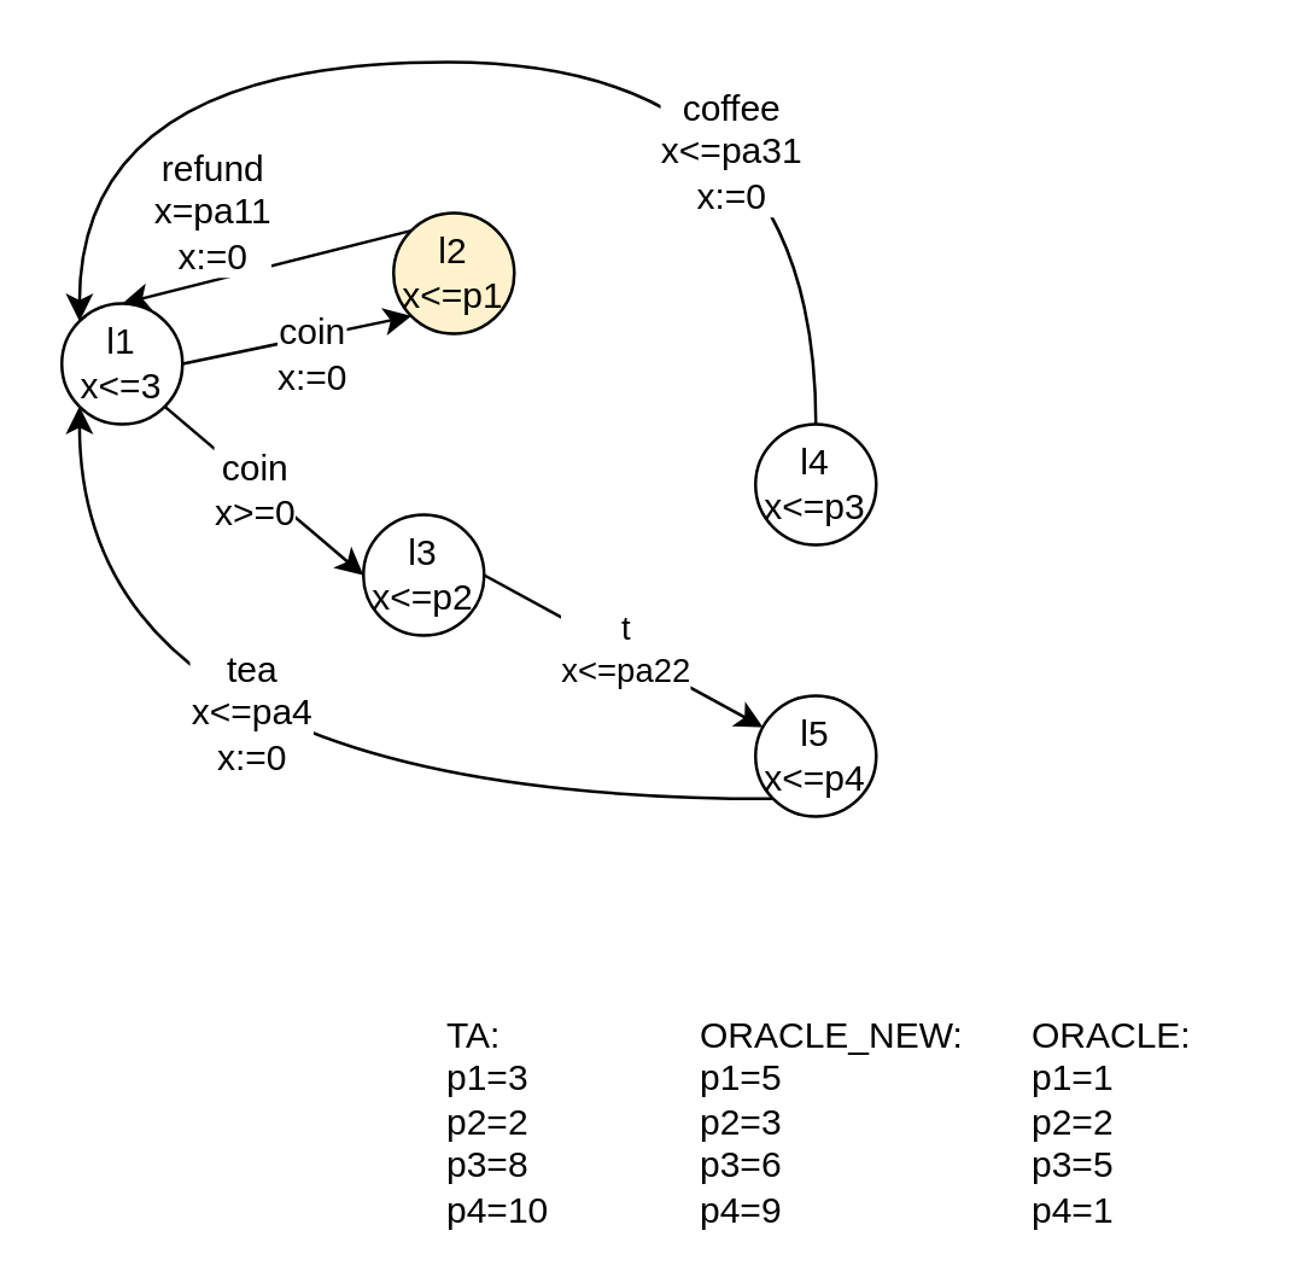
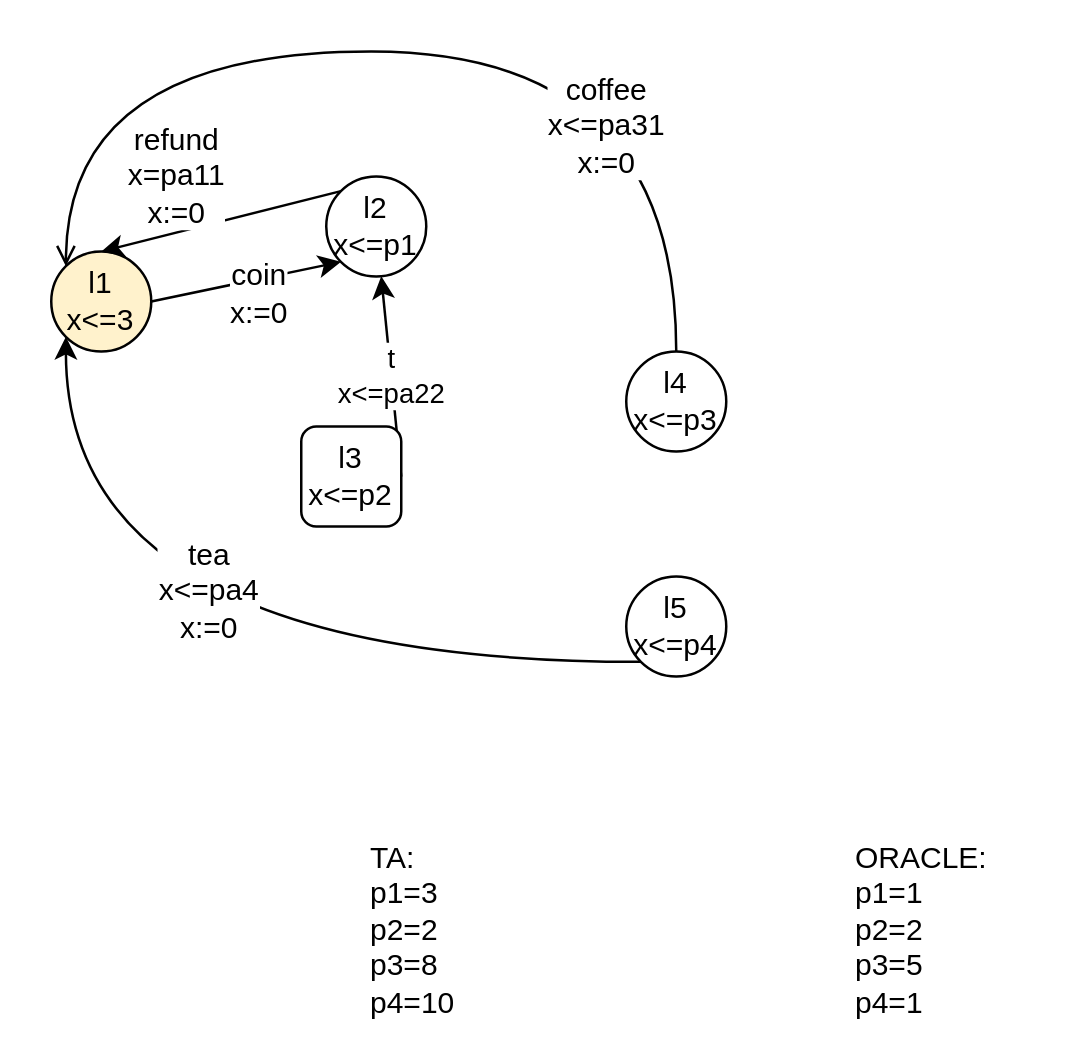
- <mxCell id="12" style="edgeStyle=orthogonalEdgeStyle;curved=1;rounded=0;orthogonalLoop=1;jettySize=auto;html=1;exitX=0.5;exitY=0;exitDx=0;exitDy=0;entryX=0;entryY=0;entryDx=0;entryDy=0;" edge="1" parent="1" source="14" target="6"><mxGeometry relative="1" as="geometry"><Array as="points"><mxPoint x="270" y="20" /><mxPoint x="26" y="20" /></Array></mxGeometry></mxCell>
+ <mxCell id="12" style="edgeStyle=orthogonalEdgeStyle;curved=1;rounded=0;orthogonalLoop=1;jettySize=auto;html=1;exitX=0.5;exitY=0;exitDx=0;exitDy=0;entryX=0;entryY=0;entryDx=0;entryDy=0;endArrow=open;" edge="1" parent="1" source="14" target="6"><mxGeometry relative="1" as="geometry"><Array as="points"><mxPoint x="270" y="20" /><mxPoint x="26" y="20" /></Array></mxGeometry></mxCell>
- <mxCell id="9" value="l2&lt;br&gt;x&amp;lt;=p1&lt;br&gt;" style="ellipse;whiteSpace=wrap;html=1;aspect=fixed;fillColor=#fff2cc;" vertex="1" parent="1"><mxGeometry x="130" y="70" width="40" height="40" as="geometry" /></mxCell>
+ <mxCell id="9" value="l2&lt;br&gt;x&amp;lt;=p1&lt;br&gt;" style="ellipse;whiteSpace=wrap;html=1;aspect=fixed;" vertex="1" parent="1"><mxGeometry x="130" y="70" width="40" height="40" as="geometry" /></mxCell>
- <mxCell id="6" value="l1&lt;br&gt;x&amp;lt;=3&lt;br&gt;" style="ellipse;whiteSpace=wrap;html=1;aspect=fixed;" vertex="1" parent="1"><mxGeometry x="20" y="100" width="40" height="40" as="geometry" /></mxCell>
+ <mxCell id="6" value="l1&lt;br&gt;x&amp;lt;=3&lt;br&gt;" style="ellipse;whiteSpace=wrap;html=1;aspect=fixed;fillColor=#fff2cc;" vertex="1" parent="1"><mxGeometry x="20" y="100" width="40" height="40" as="geometry" /></mxCell>
- <mxCell id="4" style="rounded=0;orthogonalLoop=1;jettySize=auto;html=1;exitX=1;exitY=1;exitDx=0;exitDy=0;entryX=0;entryY=0.5;entryDx=0;entryDy=0;" edge="1" parent="1" source="6" target="11"><mxGeometry relative="1" as="geometry" /></mxCell>
- <mxCell id="5" value="coin&lt;br&gt;x&amp;gt;=0&lt;br&gt;" style="text;html=1;resizable=0;points=[];align=center;verticalAlign=middle;labelBackgroundColor=#ffffff;" vertex="1" connectable="0" parent="4"><mxGeometry x="-0.085" y="-2" relative="1" as="geometry"><mxPoint as="offset" /></mxGeometry></mxCell>
- <mxCell id="11" value="l3&lt;br&gt;x&amp;lt;=p2&lt;br&gt;" style="ellipse;whiteSpace=wrap;html=1;aspect=fixed;" vertex="1" parent="1"><mxGeometry x="120" y="170" width="40" height="40" as="geometry" /></mxCell>
+ <mxCell id="11" value="l3&lt;br&gt;x&amp;lt;=p2&lt;br&gt;" style="whiteSpace=wrap;html=1;aspect=fixed;rounded=1;" vertex="1" parent="1"><mxGeometry x="120" y="170" width="40" height="40" as="geometry" /></mxCell>
- <mxCell id="10" value="t&lt;br&gt;x&amp;lt;=pa22&lt;br&gt;" style="edgeStyle=none;rounded=0;orthogonalLoop=1;jettySize=auto;html=1;exitX=1;exitY=0.5;exitDx=0;exitDy=0;" edge="1" parent="1" source="11" target="17"><mxGeometry relative="1" as="geometry" /></mxCell>
+ <mxCell id="10" value="t&lt;br&gt;x&amp;lt;=pa22&lt;br&gt;" style="edgeStyle=none;rounded=0;orthogonalLoop=1;jettySize=auto;html=1;exitX=1;exitY=0.5;exitDx=0;exitDy=0;" edge="1" parent="1" source="11" target="9"><mxGeometry relative="1" as="geometry" /></mxCell>
- <mxCell id="19" value="ORACLE_NEW:&lt;br&gt;p1=5&lt;br&gt;p2=3&lt;br&gt;p3=6&lt;br&gt;p4=9&lt;br&gt;" style="text;html=1;resizable=0;points=[];autosize=1;align=left;verticalAlign=top;spacingTop=-4;" vertex="1" parent="1"><mxGeometry x="230" y="333" width="100" height="70" as="geometry" /></mxCell>
